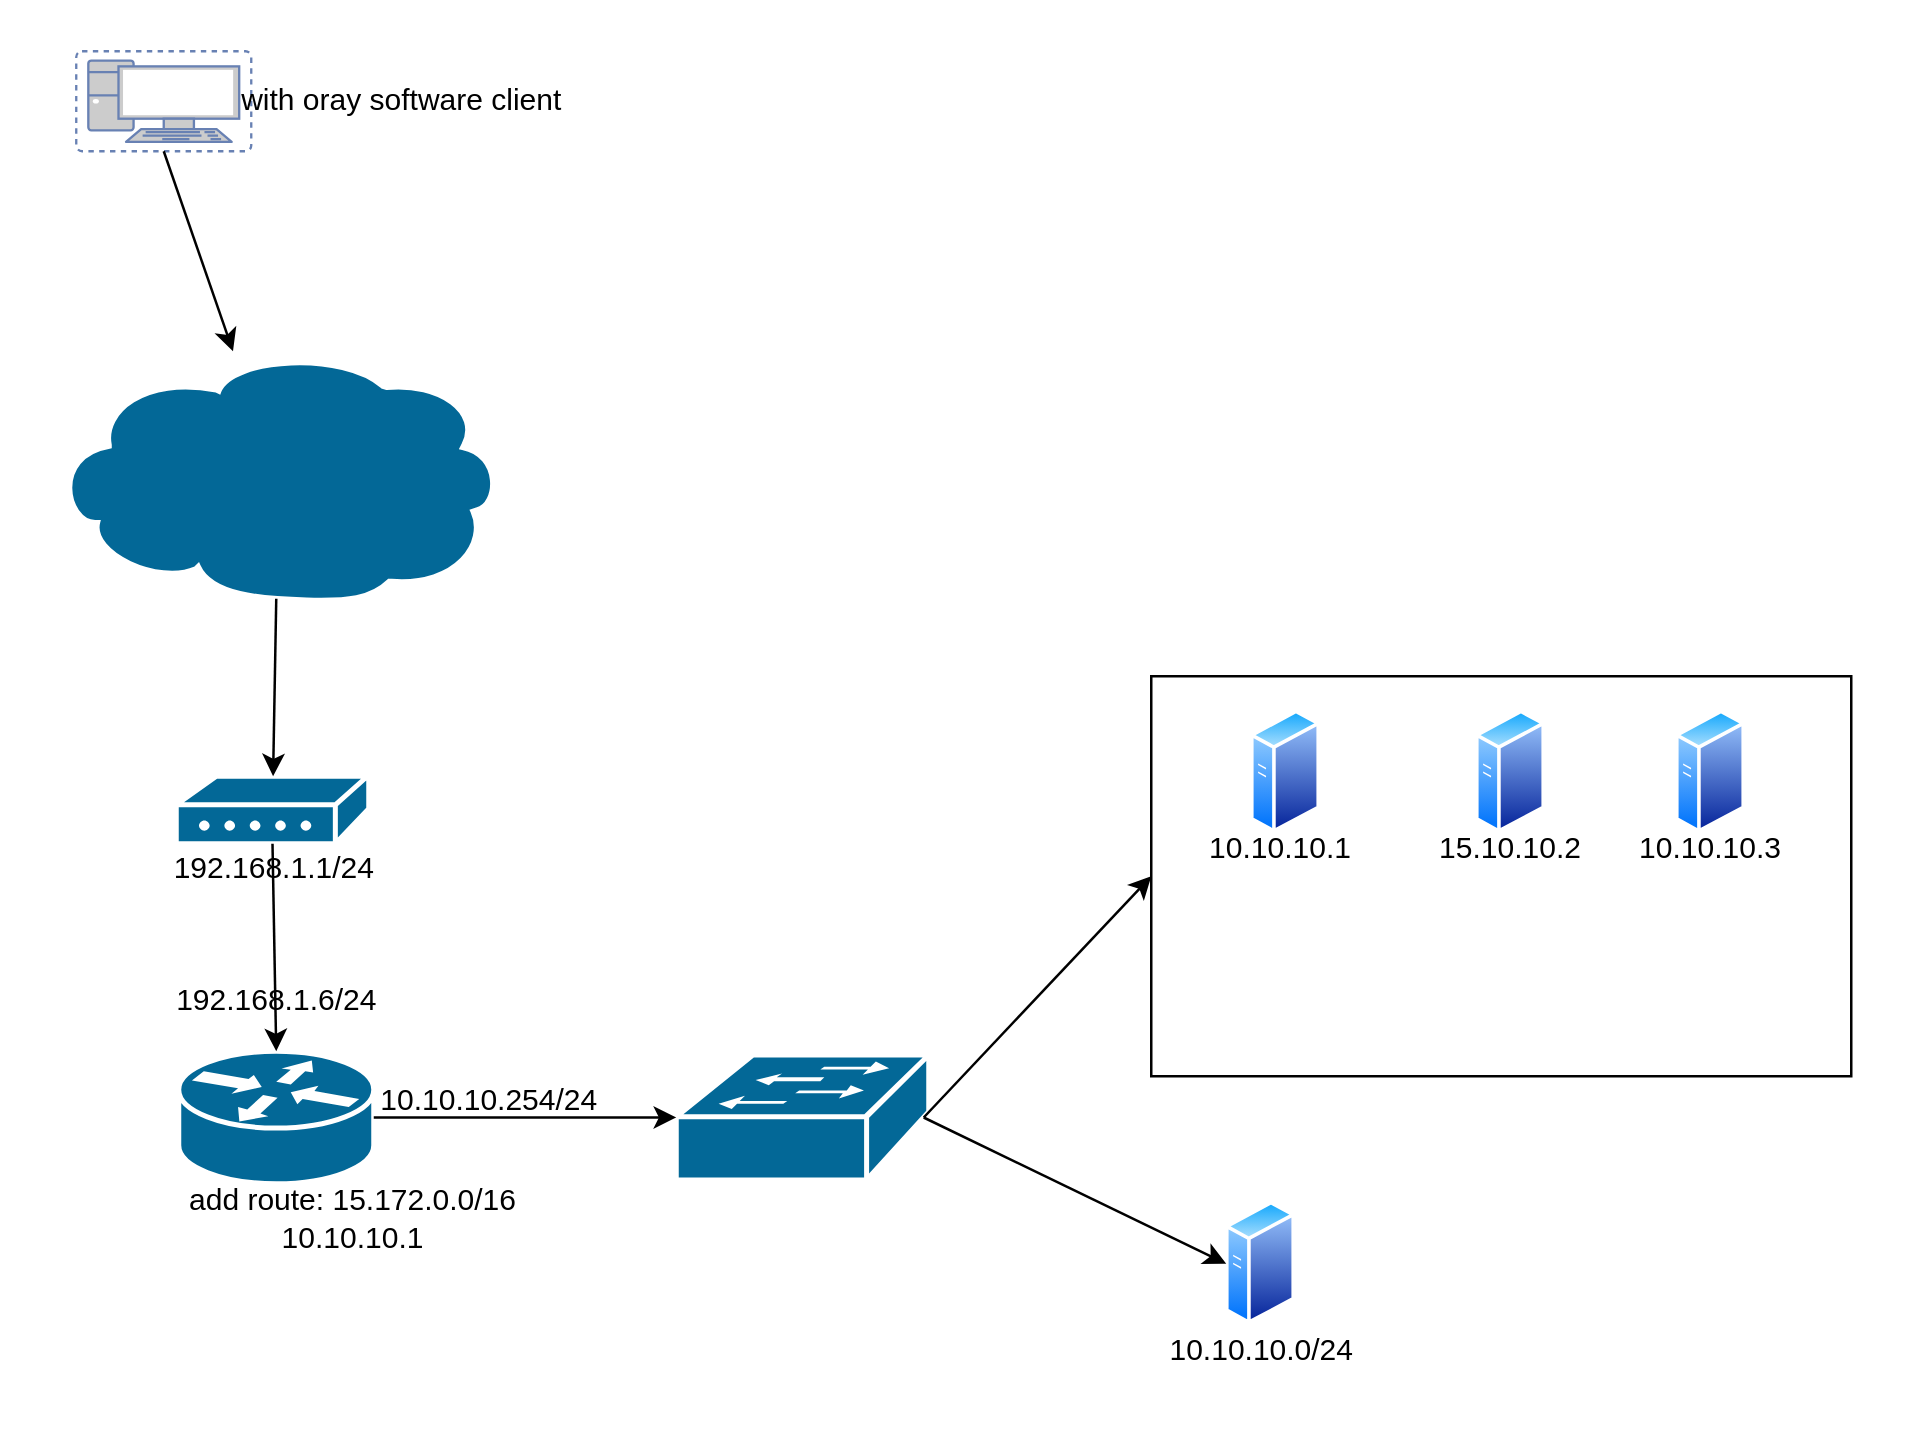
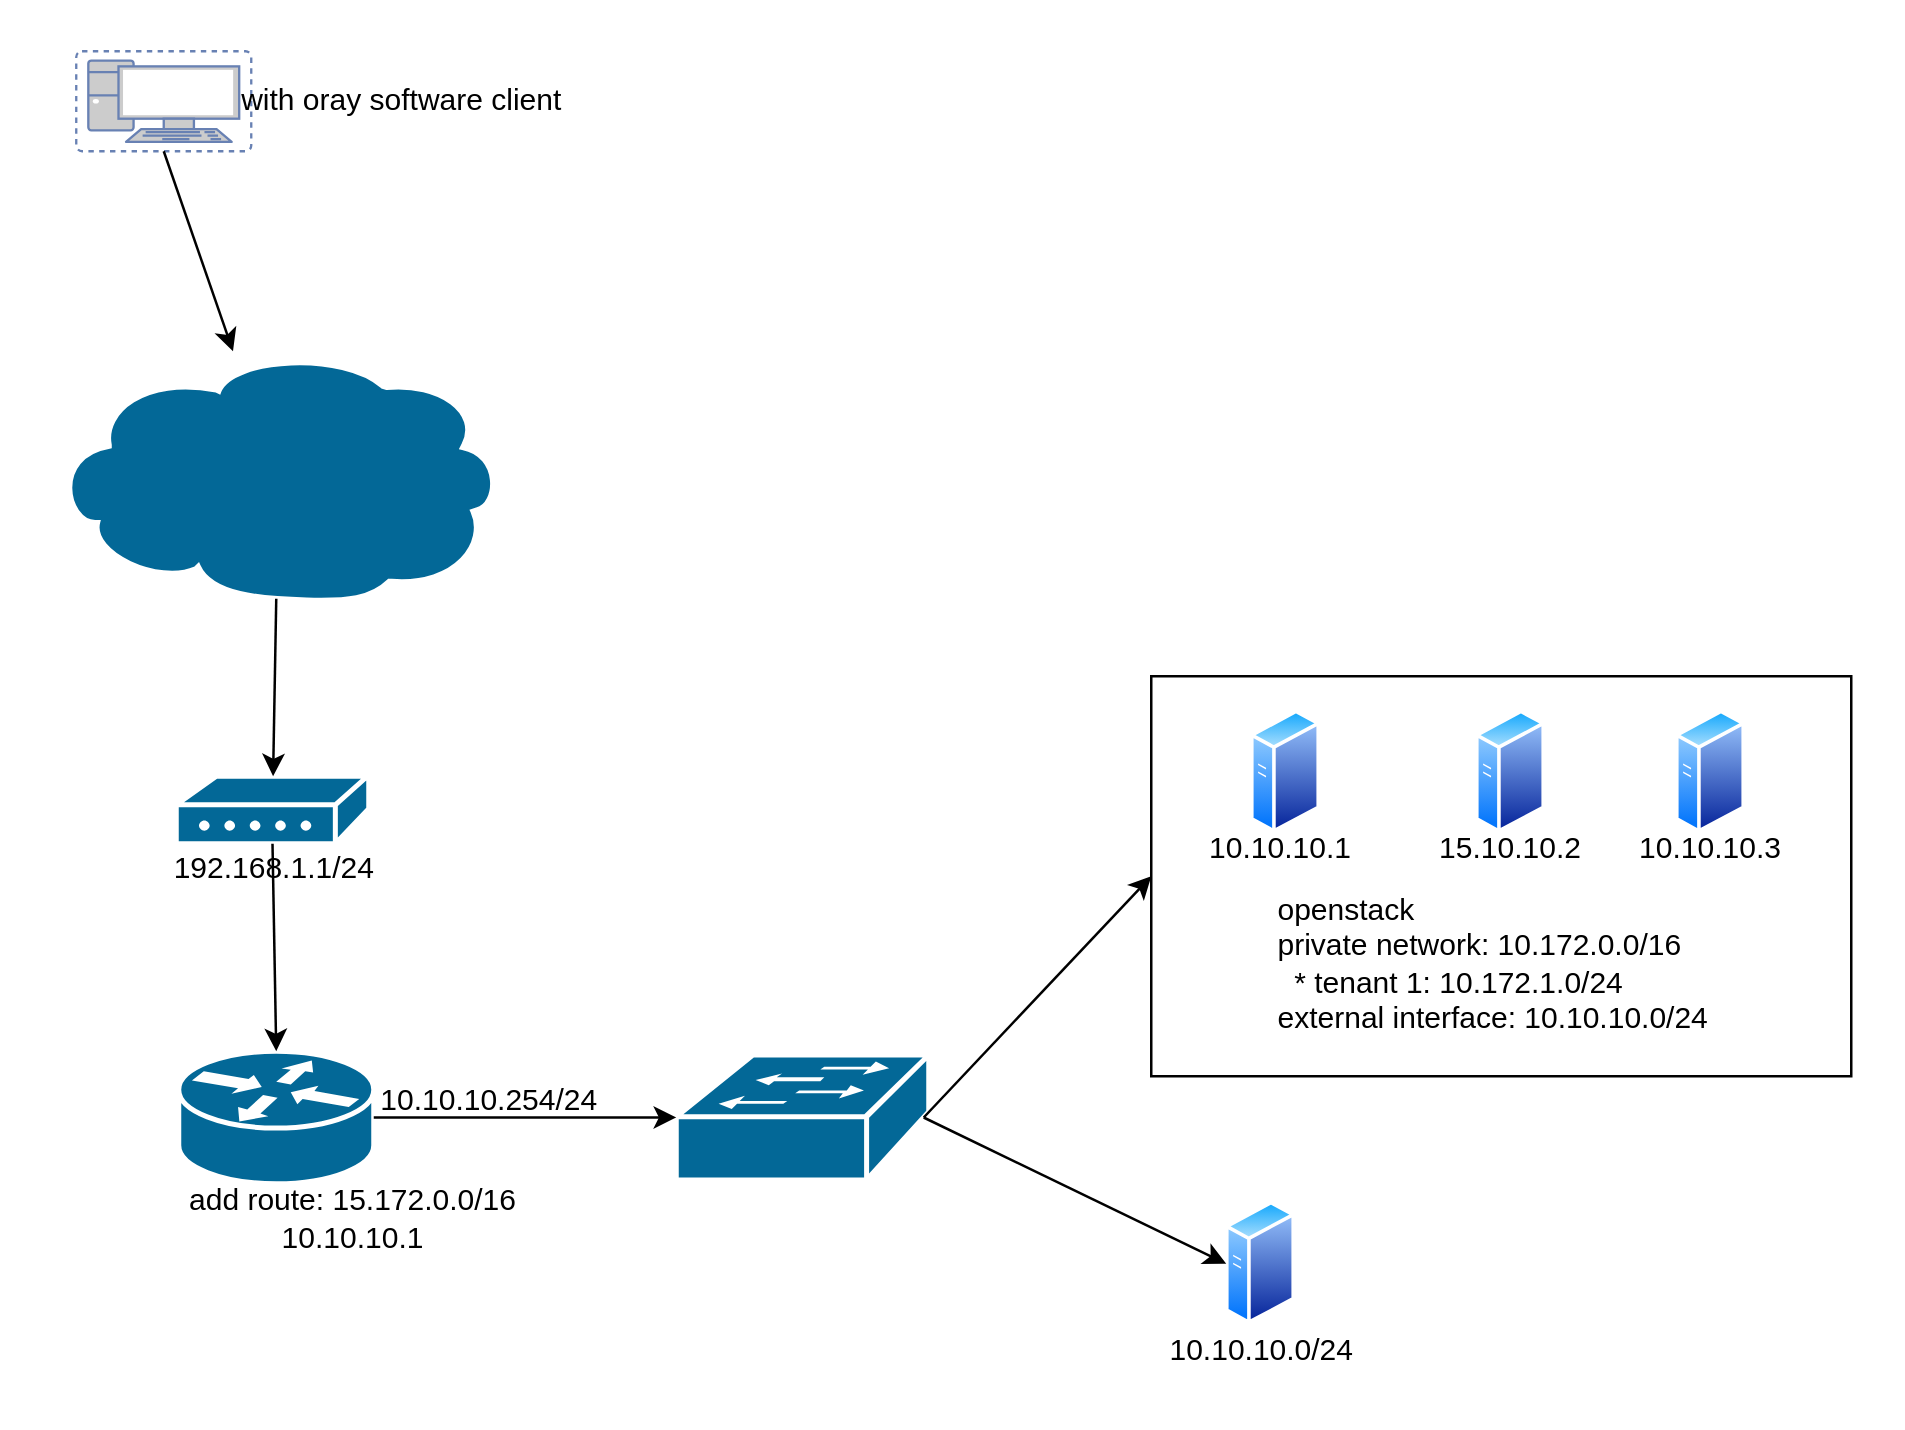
+ <mxCell id="15" value="openstack&lt;br&gt;private network: 10.172.0.0/16&lt;br&gt;&amp;nbsp; * tenant 1: 10.172.1.0/24&lt;br&gt;external interface: 10.10.10.0/24" style="text;html=1;align=left;verticalAlign=middle;resizable=0;points=[];autosize=1;strokeColor=none;fillColor=none;" vertex="1" parent="1"><mxGeometry x="509" y="355" width="190" height="60" as="geometry" /></mxCell>
- <mxCell id="13" value="192.168.1.6/24" style="text;html=1;align=center;verticalAlign=middle;resizable=0;points=[];autosize=1;strokeColor=none;fillColor=none;" vertex="1" parent="1"><mxGeometry x="60" y="390" width="100" height="20" as="geometry" /></mxCell>
